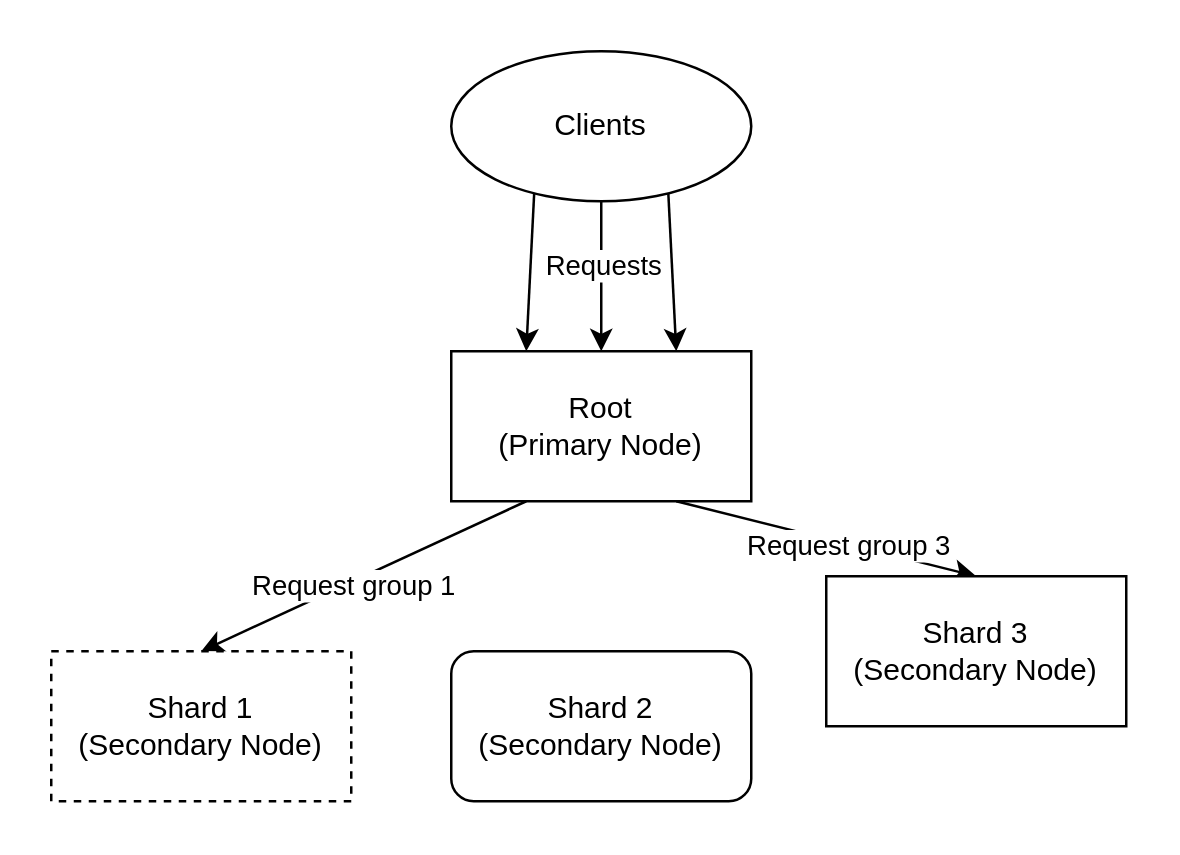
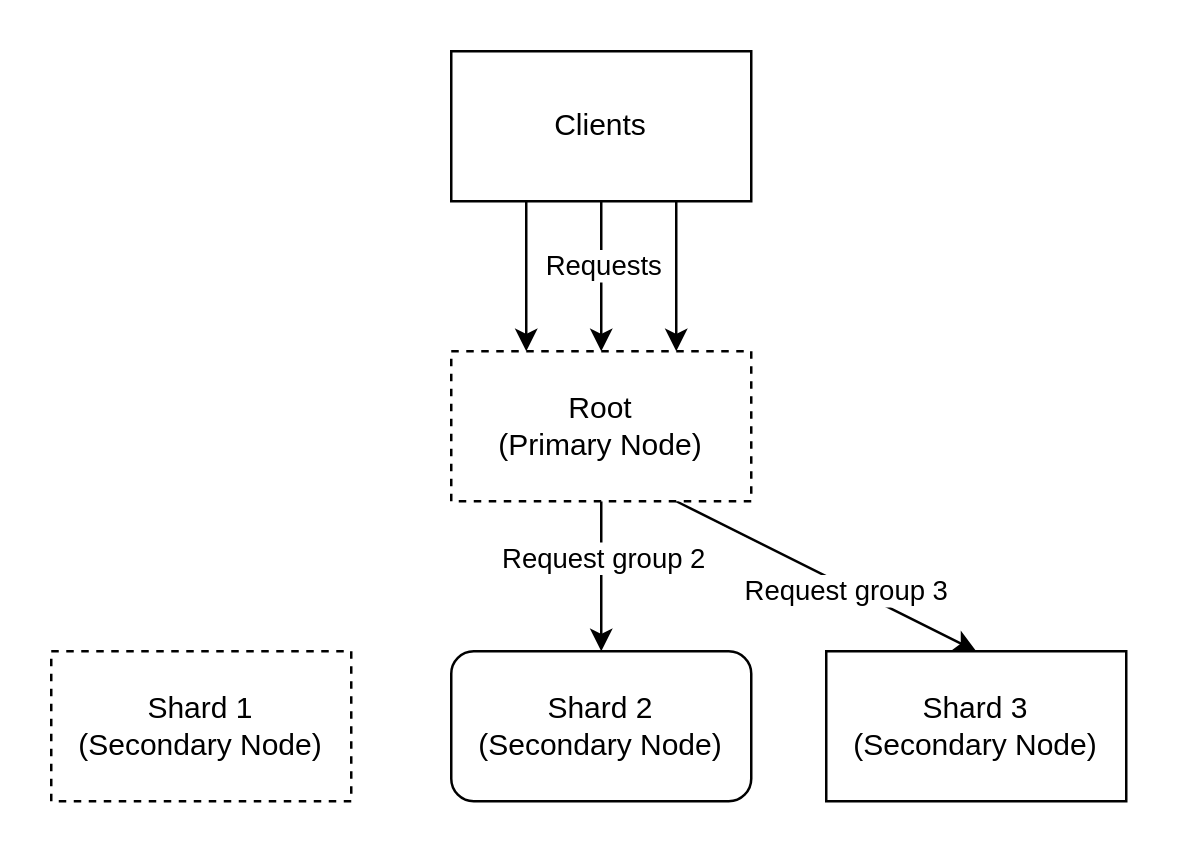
- <mxCell id="16" value="Clients" style="ellipse;whiteSpace=wrap;html=1;" vertex="1" parent="1"><mxGeometry x="180" y="20" width="120" height="60" as="geometry" /></mxCell>
+ <mxCell id="16" value="Clients" style="rounded=0;whiteSpace=wrap;html=1;" vertex="1" parent="1"><mxGeometry x="180" y="20" width="120" height="60" as="geometry" /></mxCell>
- <mxCell id="8" value="Root&lt;br&gt;(Primary Node)" style="rounded=0;whiteSpace=wrap;html=1;" vertex="1" parent="1"><mxGeometry x="180" y="140" width="120" height="60" as="geometry" /></mxCell>
+ <mxCell id="8" value="Root&lt;br&gt;(Primary Node)" style="rounded=0;whiteSpace=wrap;html=1;dashed=1;" vertex="1" parent="1"><mxGeometry x="180" y="140" width="120" height="60" as="geometry" /></mxCell>
- <mxCell id="2" style="rounded=0;orthogonalLoop=1;jettySize=auto;html=1;entryX=0.5;entryY=0;entryDx=0;entryDy=0;exitX=0.25;exitY=1;exitDx=0;exitDy=0;" edge="1" parent="1" source="8" target="10"><mxGeometry relative="1" as="geometry" /></mxCell>
- <mxCell id="3" value="Request group 1" style="edgeLabel;html=1;align=center;verticalAlign=middle;resizable=0;points=[];" vertex="1" connectable="0" parent="2"><mxGeometry x="0.145" y="-1" relative="1" as="geometry"><mxPoint x="5" as="offset" /></mxGeometry></mxCell>
+ <mxCell id="4" style="edgeStyle=none;rounded=0;orthogonalLoop=1;jettySize=auto;html=1;entryX=0.5;entryY=0;entryDx=0;entryDy=0;" edge="1" parent="1" source="8" target="9"><mxGeometry relative="1" as="geometry" /></mxCell>
+ <mxCell id="5" value="Request group 2" style="edgeLabel;html=1;align=center;verticalAlign=middle;resizable=0;points=[];" vertex="1" connectable="0" parent="4"><mxGeometry x="-0.256" y="-3" relative="1" as="geometry"><mxPoint x="3" as="offset" /></mxGeometry></mxCell>
- <mxCell id="11" value="Shard 3&lt;br&gt;(Secondary Node)" style="rounded=0;whiteSpace=wrap;html=1;" vertex="1" parent="1"><mxGeometry x="330" y="230" width="120" height="60" as="geometry" /></mxCell>
+ <mxCell id="11" value="Shard 3&lt;br&gt;(Secondary Node)" style="rounded=0;whiteSpace=wrap;html=1;" vertex="1" parent="1"><mxGeometry x="330" y="260" width="120" height="60" as="geometry" /></mxCell>
